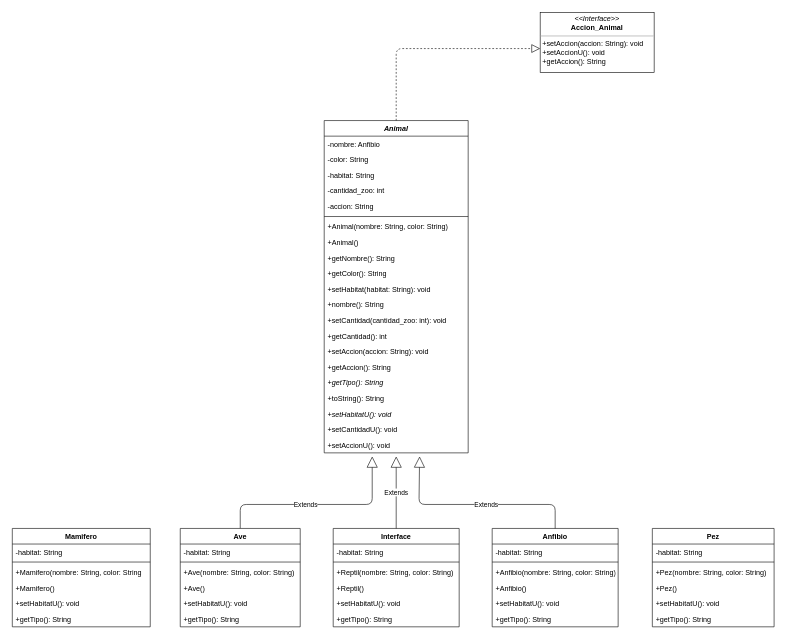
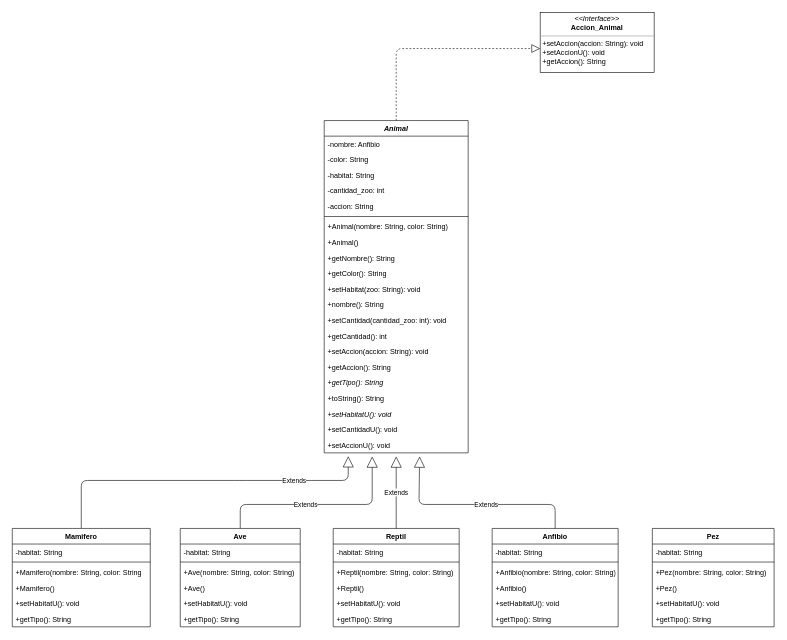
- <mxCell id="13" value="+setHabitat(habitat: String): void" style="text;strokeColor=none;fillColor=none;align=left;verticalAlign=top;spacingLeft=4;spacingRight=4;overflow=hidden;rotatable=0;points=[[0,0.5],[1,0.5]];portConstraint=eastwest;" parent="2" vertex="1"><mxGeometry y="268" width="240" height="26" as="geometry" /></mxCell>
+ <mxCell id="13" value="+setHabitat(zoo: String): void" style="text;strokeColor=none;fillColor=none;align=left;verticalAlign=top;spacingLeft=4;spacingRight=4;overflow=hidden;rotatable=0;points=[[0,0.5],[1,0.5]];portConstraint=eastwest;" parent="2" vertex="1"><mxGeometry y="268" width="240" height="26" as="geometry" /></mxCell>
+ <mxCell id="24" value="Extends" style="endArrow=block;endSize=16;endFill=0;html=1;entryX=0.167;entryY=1.213;entryDx=0;entryDy=0;entryPerimeter=0;exitX=0.5;exitY=0;exitDx=0;exitDy=0;" parent="1" source="49" target="23" edge="1"><mxGeometry x="0.539" width="160" relative="1" as="geometry"><mxPoint x="220" y="880" as="sourcePoint" /><mxPoint x="470" y="750" as="targetPoint" /><Array as="points"><mxPoint x="135" y="800" /><mxPoint x="400" y="800" /><mxPoint x="580" y="800" /></Array><mxPoint as="offset" /></mxGeometry></mxCell>
- <mxCell id="26" value="Interface" style="swimlane;fontStyle=1;align=center;verticalAlign=top;childLayout=stackLayout;horizontal=1;startSize=26;horizontalStack=0;resizeParent=1;resizeParentMax=0;resizeLast=0;collapsible=1;marginBottom=0;" parent="1" vertex="1"><mxGeometry x="555" y="880" width="210" height="164" as="geometry" /></mxCell>
+ <mxCell id="26" value="Reptil" style="swimlane;fontStyle=1;align=center;verticalAlign=top;childLayout=stackLayout;horizontal=1;startSize=26;horizontalStack=0;resizeParent=1;resizeParentMax=0;resizeLast=0;collapsible=1;marginBottom=0;" parent="1" vertex="1"><mxGeometry x="555" y="880" width="210" height="164" as="geometry" /></mxCell>
